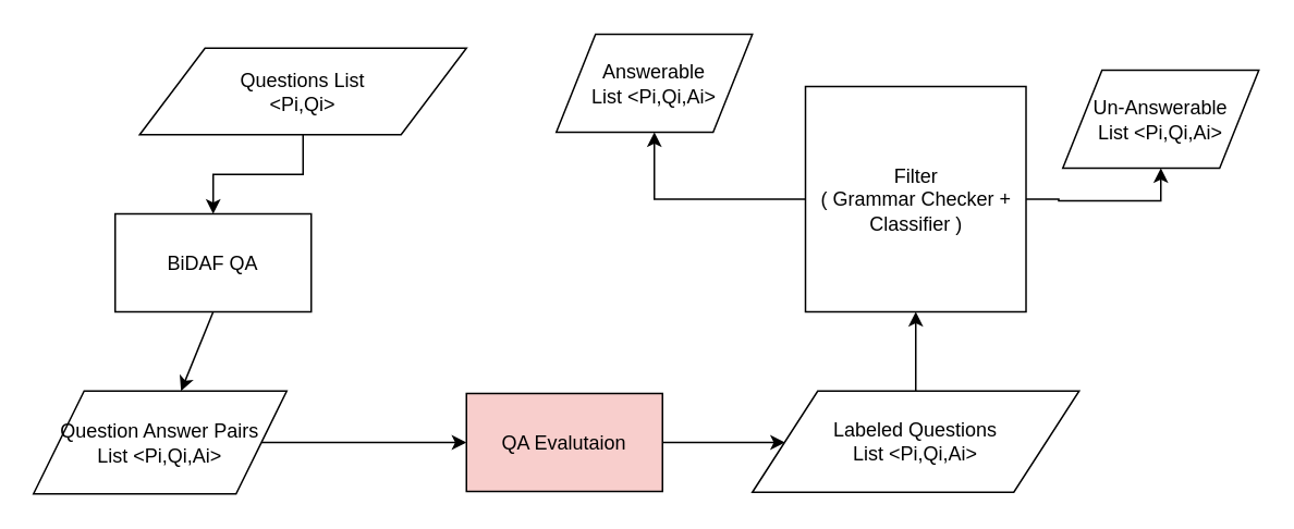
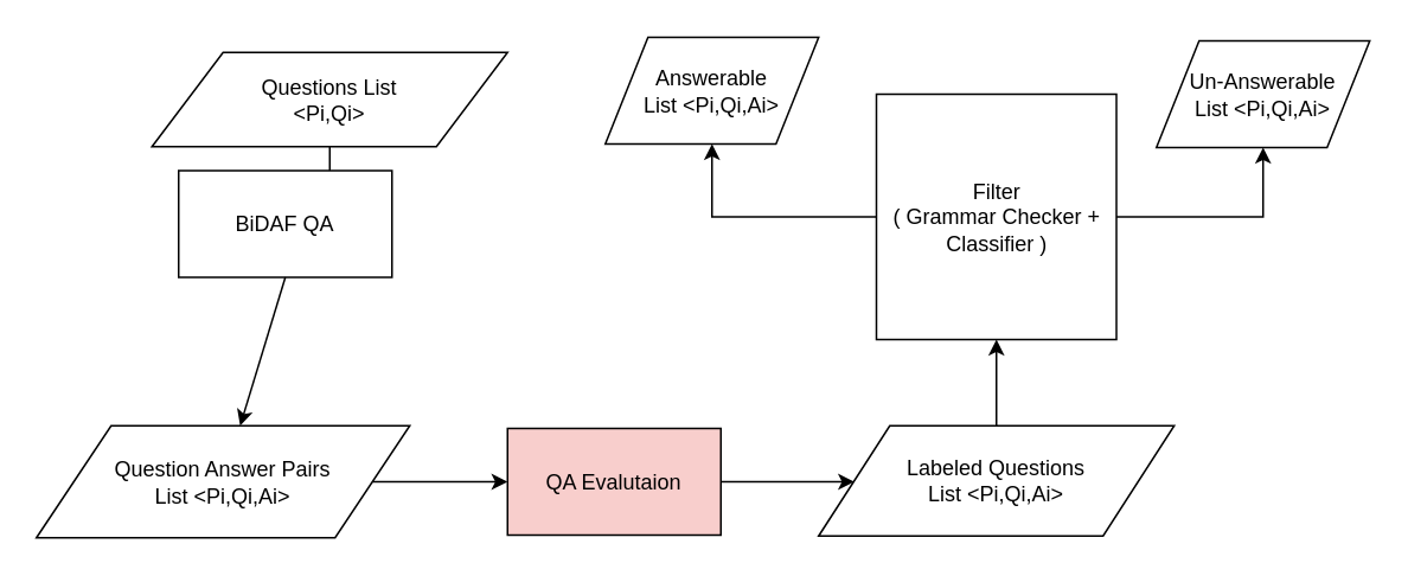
- <mxCell id="12" value="Un-Answerable&lt;br&gt;List &amp;lt;Pi,Qi,Ai&amp;gt;" style="shape=parallelogram;perimeter=parallelogramPerimeter;whiteSpace=wrap;html=1;" parent="1" vertex="1"><mxGeometry x="650" y="42.5" width="120" height="60" as="geometry" /></mxCell>
+ <mxCell id="12" value="Un-Answerable&lt;br&gt;List &amp;lt;Pi,Qi,Ai&amp;gt;" style="shape=parallelogram;perimeter=parallelogramPerimeter;whiteSpace=wrap;html=1;" parent="1" vertex="1"><mxGeometry x="650" y="22.5" width="120" height="60" as="geometry" /></mxCell>
- <mxCell id="4" value="BiDAF QA" style="rounded=0;whiteSpace=wrap;html=1;" parent="1" vertex="1"><mxGeometry x="70" y="130.5" width="120" height="60" as="geometry" /></mxCell>
+ <mxCell id="4" value="BiDAF QA" style="rounded=0;whiteSpace=wrap;html=1;" parent="1" vertex="1"><mxGeometry x="100" y="95.5" width="120" height="60" as="geometry" /></mxCell>
- <mxCell id="6" value="Question Answer Pairs&lt;br&gt;List &amp;lt;Pi,Qi,Ai&amp;gt;" style="shape=parallelogram;perimeter=parallelogramPerimeter;whiteSpace=wrap;html=1;" parent="1" vertex="1"><mxGeometry x="20" y="239" width="155" height="63" as="geometry" /></mxCell>
+ <mxCell id="6" value="Question Answer Pairs&lt;br&gt;List &amp;lt;Pi,Qi,Ai&amp;gt;" style="shape=parallelogram;perimeter=parallelogramPerimeter;whiteSpace=wrap;html=1;" parent="1" vertex="1"><mxGeometry x="20" y="239" width="210" height="63" as="geometry" /></mxCell>
